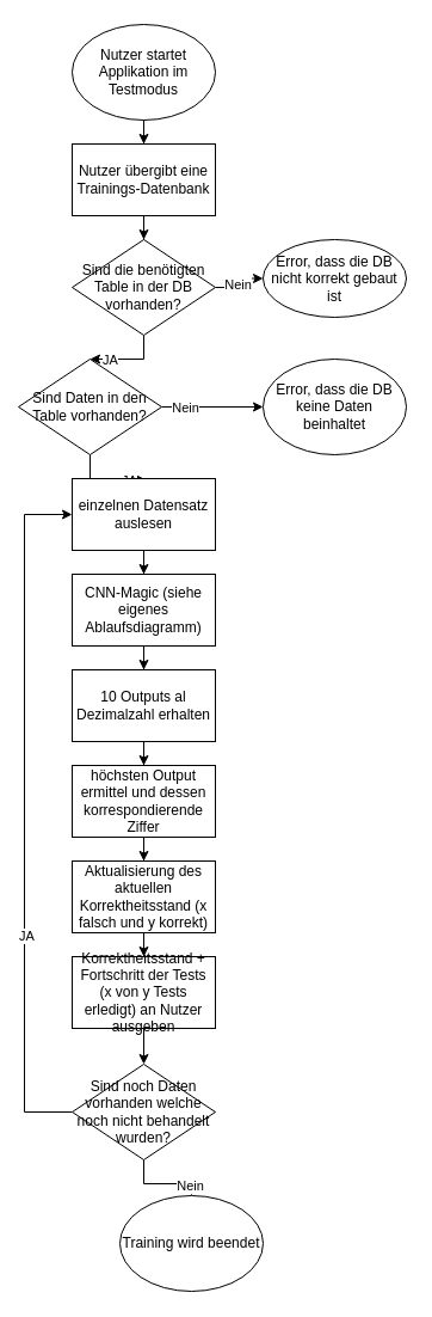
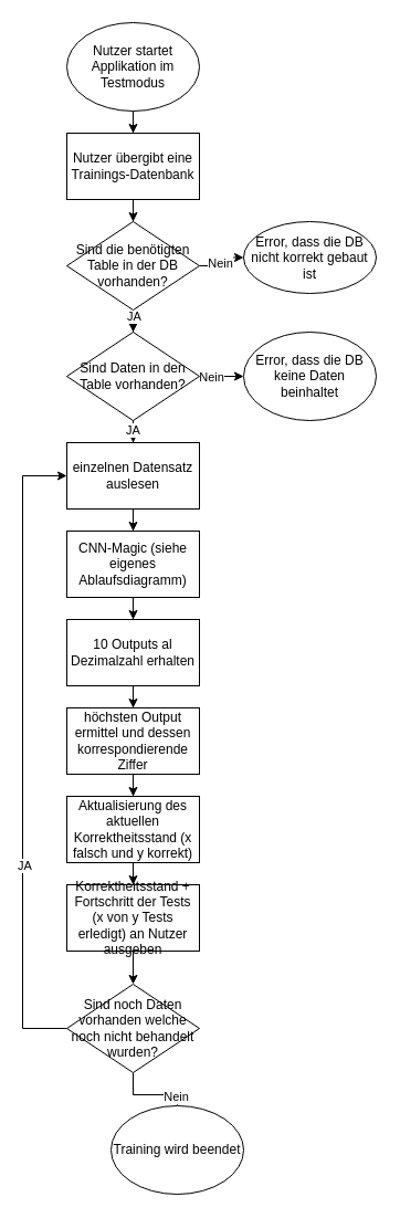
- <mxCell id="15" value="Sind Daten in den Table vorhanden?" style="rhombus;whiteSpace=wrap;html=1;" vertex="1" parent="1"><mxGeometry x="15" y="300" width="120" height="80" as="geometry" /></mxCell>
+ <mxCell id="15" value="Sind Daten in den Table vorhanden?" style="rhombus;whiteSpace=wrap;html=1;" vertex="1" parent="1"><mxGeometry x="60" y="300" width="120" height="80" as="geometry" /></mxCell>
